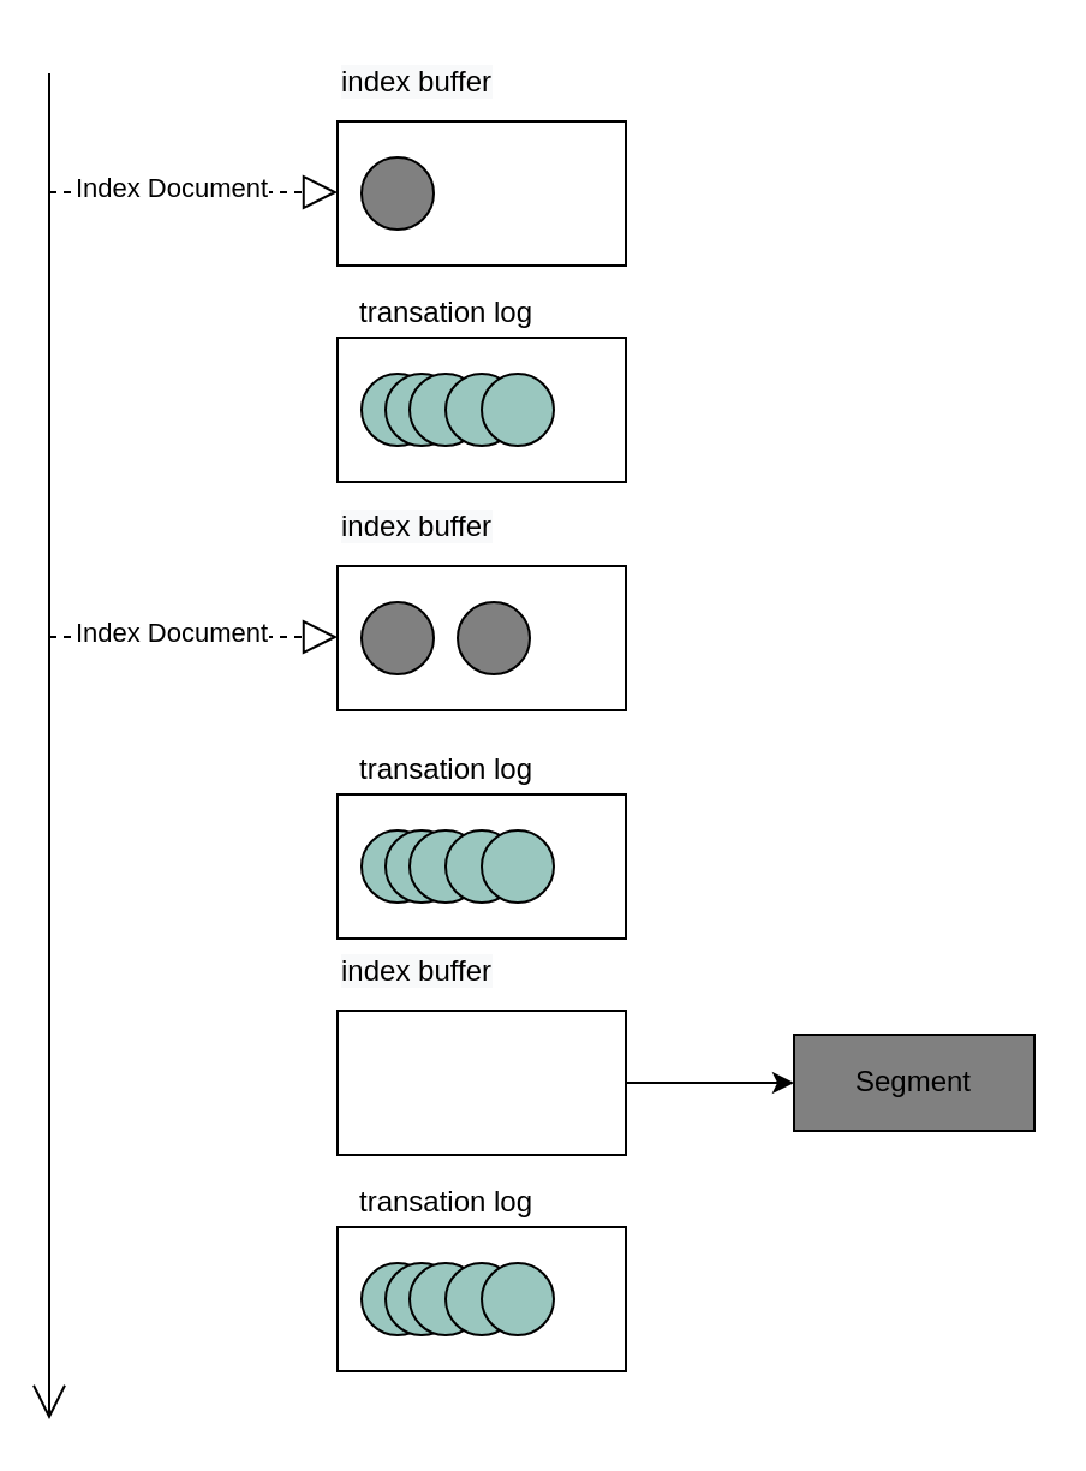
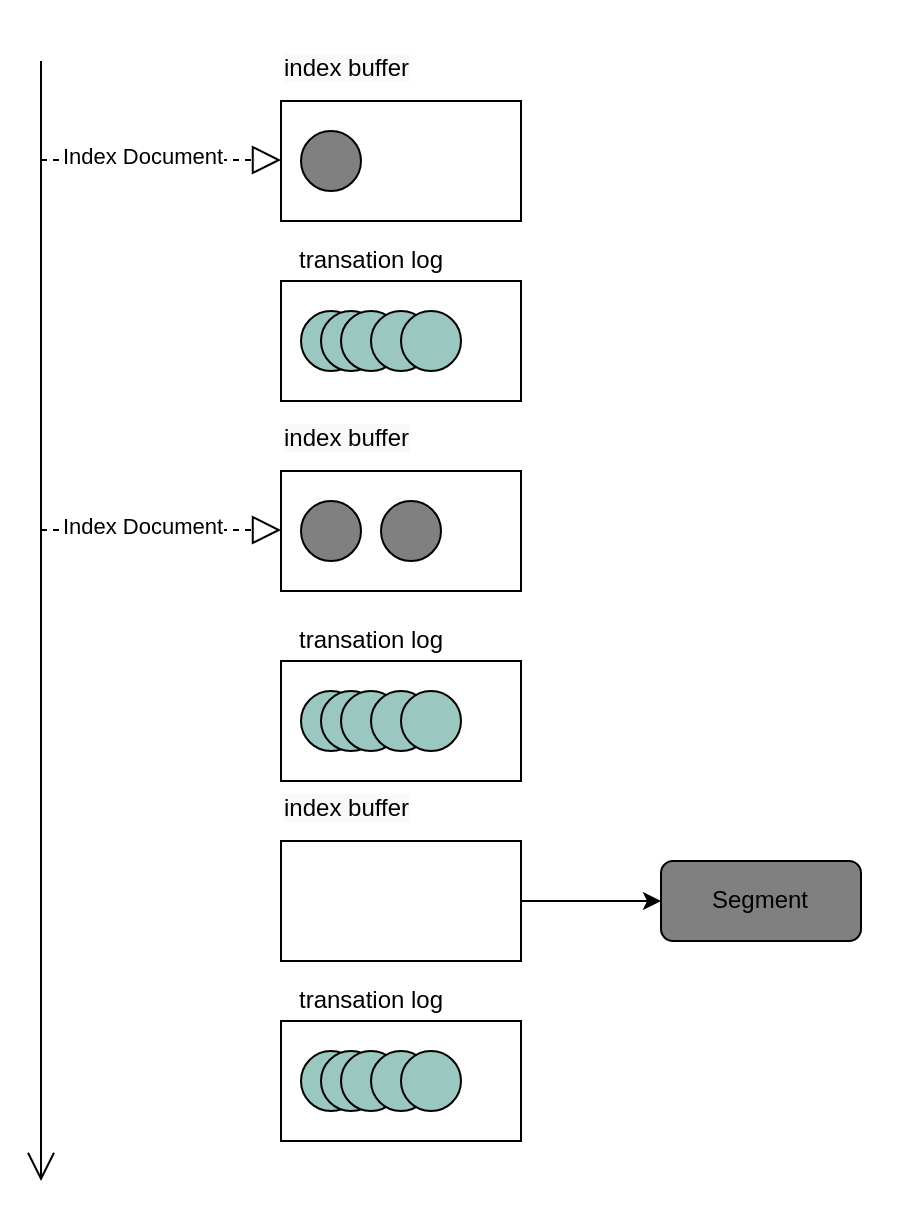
- <mxCell id="17" value="Segment" style="rounded=0;whiteSpace=wrap;html=1;fillColor=#808080;" vertex="1" parent="1"><mxGeometry x="330" y="430" width="100" height="40" as="geometry" /></mxCell>
+ <mxCell id="17" value="Segment" style="whiteSpace=wrap;html=1;fillColor=#808080;rounded=1;" vertex="1" parent="1"><mxGeometry x="330" y="430" width="100" height="40" as="geometry" /></mxCell>
